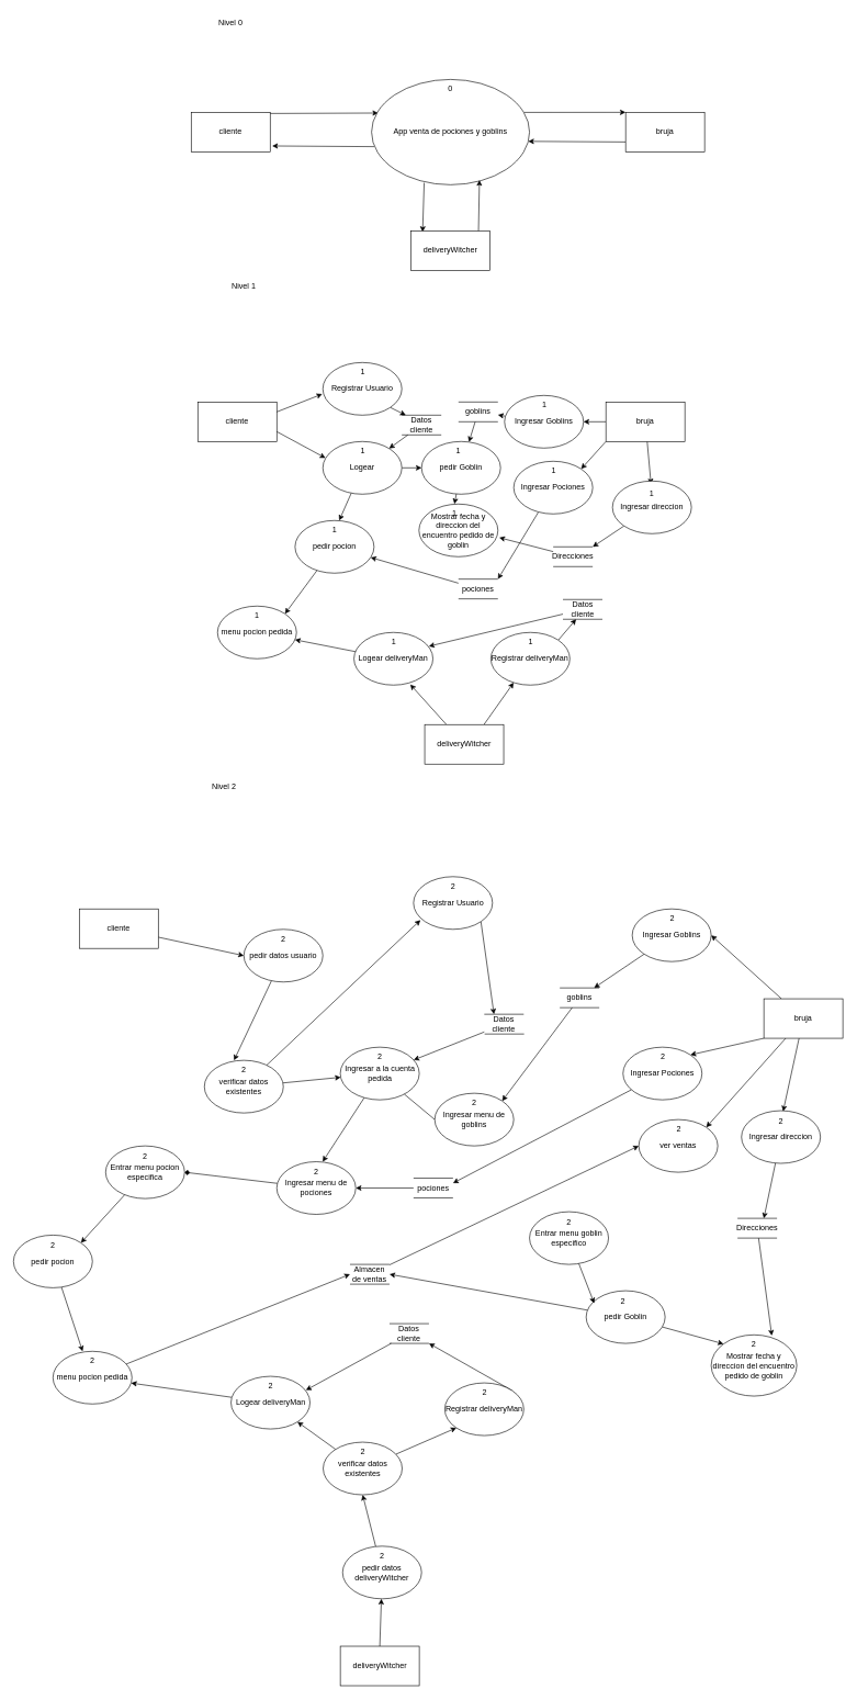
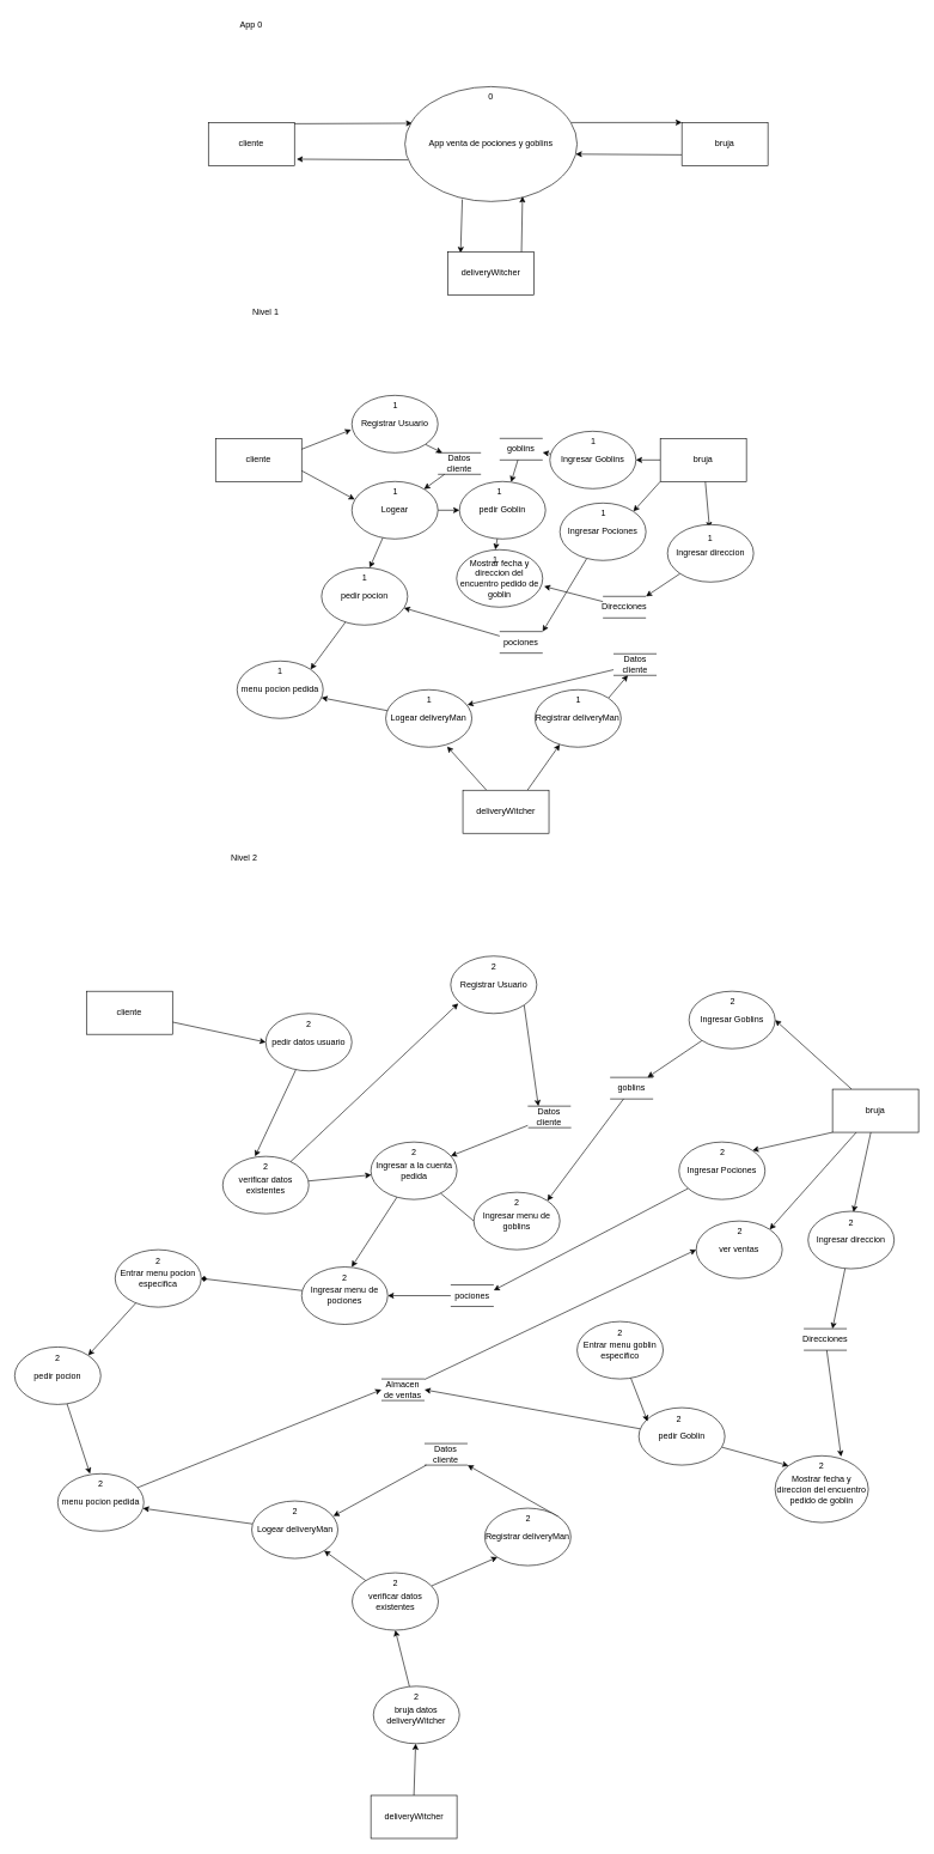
- <mxCell id="9" value="Nivel 0" style="text;html=1;strokeColor=none;fillColor=none;align=center;verticalAlign=middle;whiteSpace=wrap;rounded=0;" vertex="1" parent="1"><mxGeometry x="320" y="20" width="60" height="30" as="geometry" /></mxCell>
+ <mxCell id="9" value="App 0" style="text;html=1;strokeColor=none;fillColor=none;align=center;verticalAlign=middle;whiteSpace=wrap;rounded=0;" vertex="1" parent="1"><mxGeometry x="320" y="20" width="60" height="30" as="geometry" /></mxCell>
- <mxCell id="161" value="pedir datos deliveryWitcher" style="ellipse;whiteSpace=wrap;html=1;" vertex="1" parent="1"><mxGeometry x="520" y="2348" width="120" height="80" as="geometry" /></mxCell>
+ <mxCell id="161" value="bruja datos deliveryWitcher" style="ellipse;whiteSpace=wrap;html=1;" vertex="1" parent="1"><mxGeometry x="520" y="2348" width="120" height="80" as="geometry" /></mxCell>
